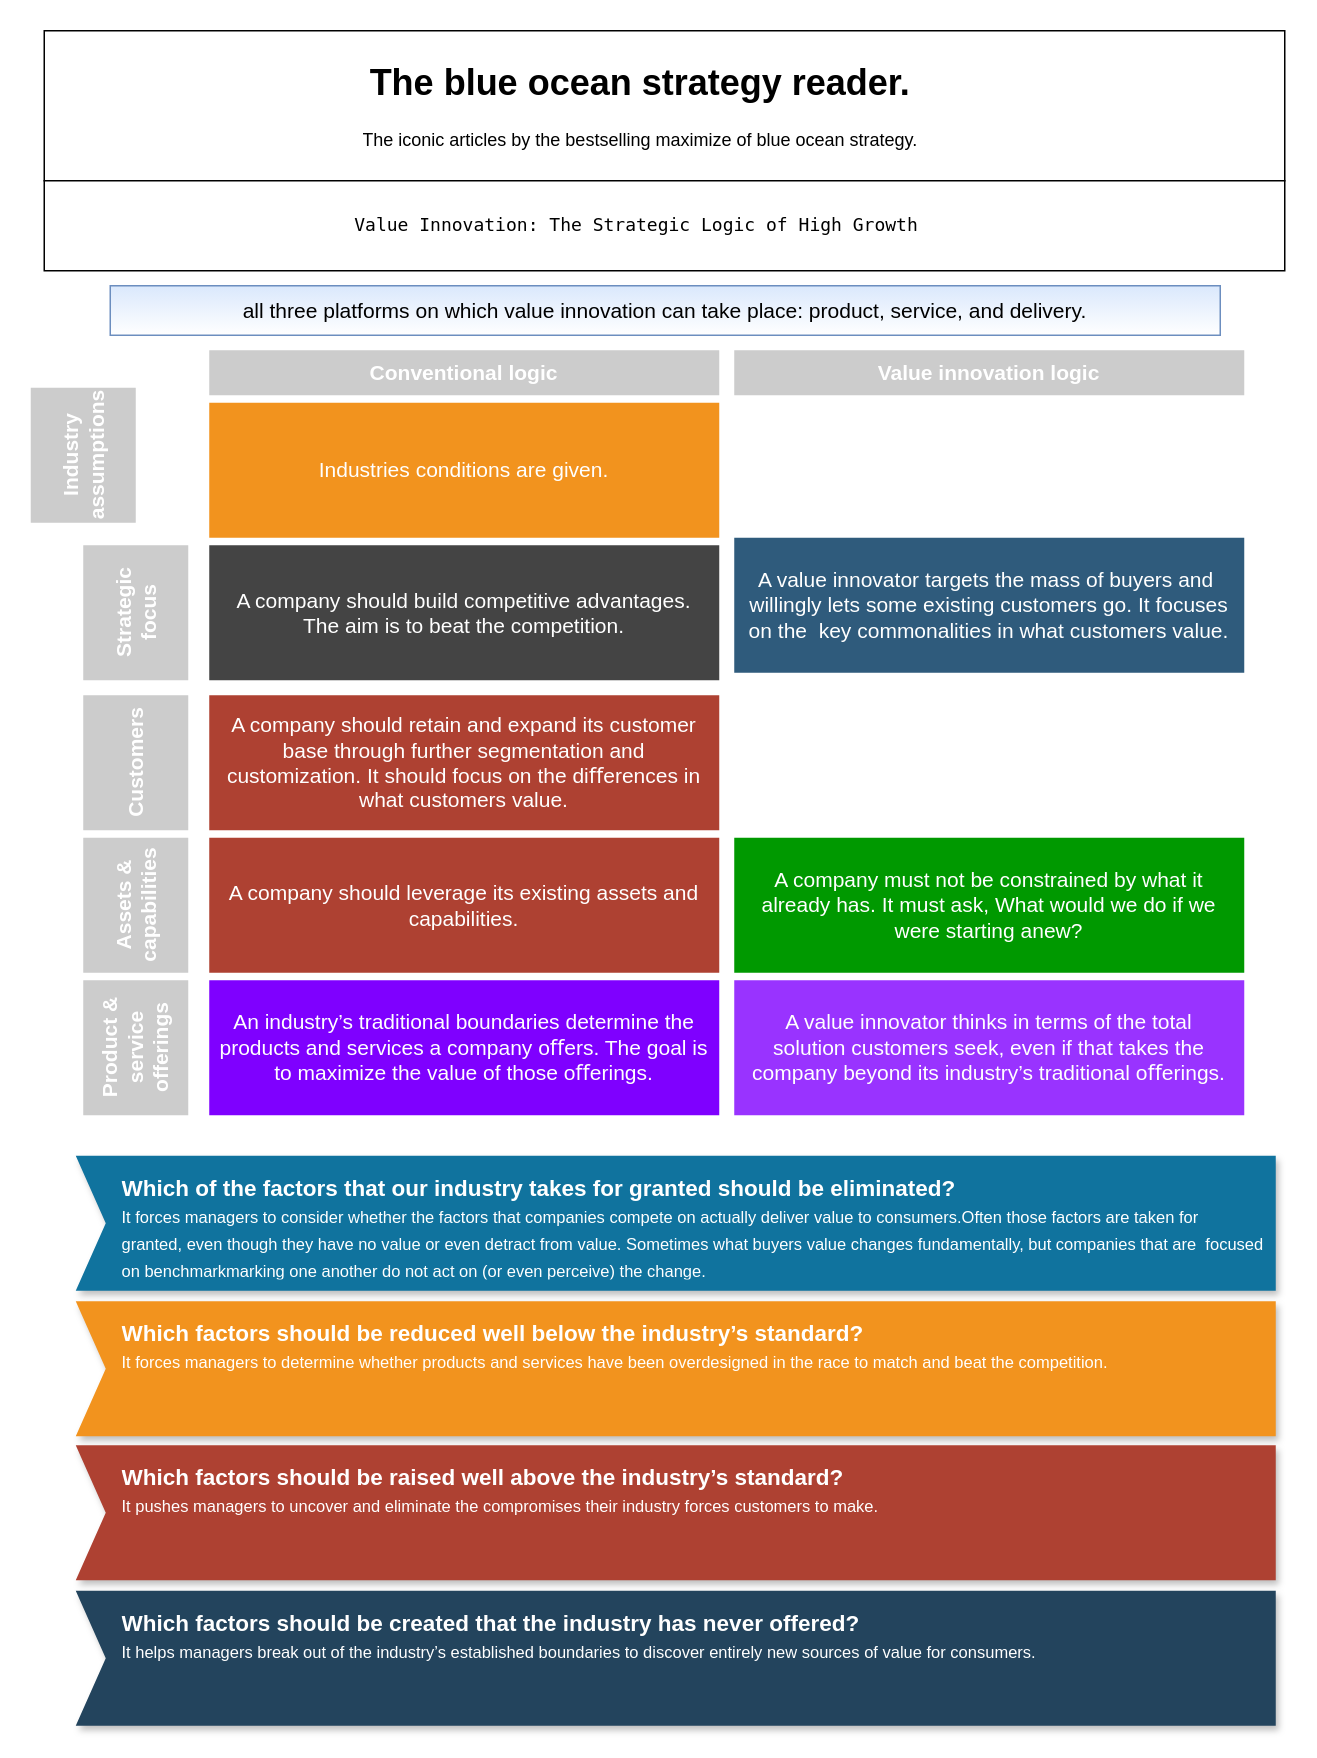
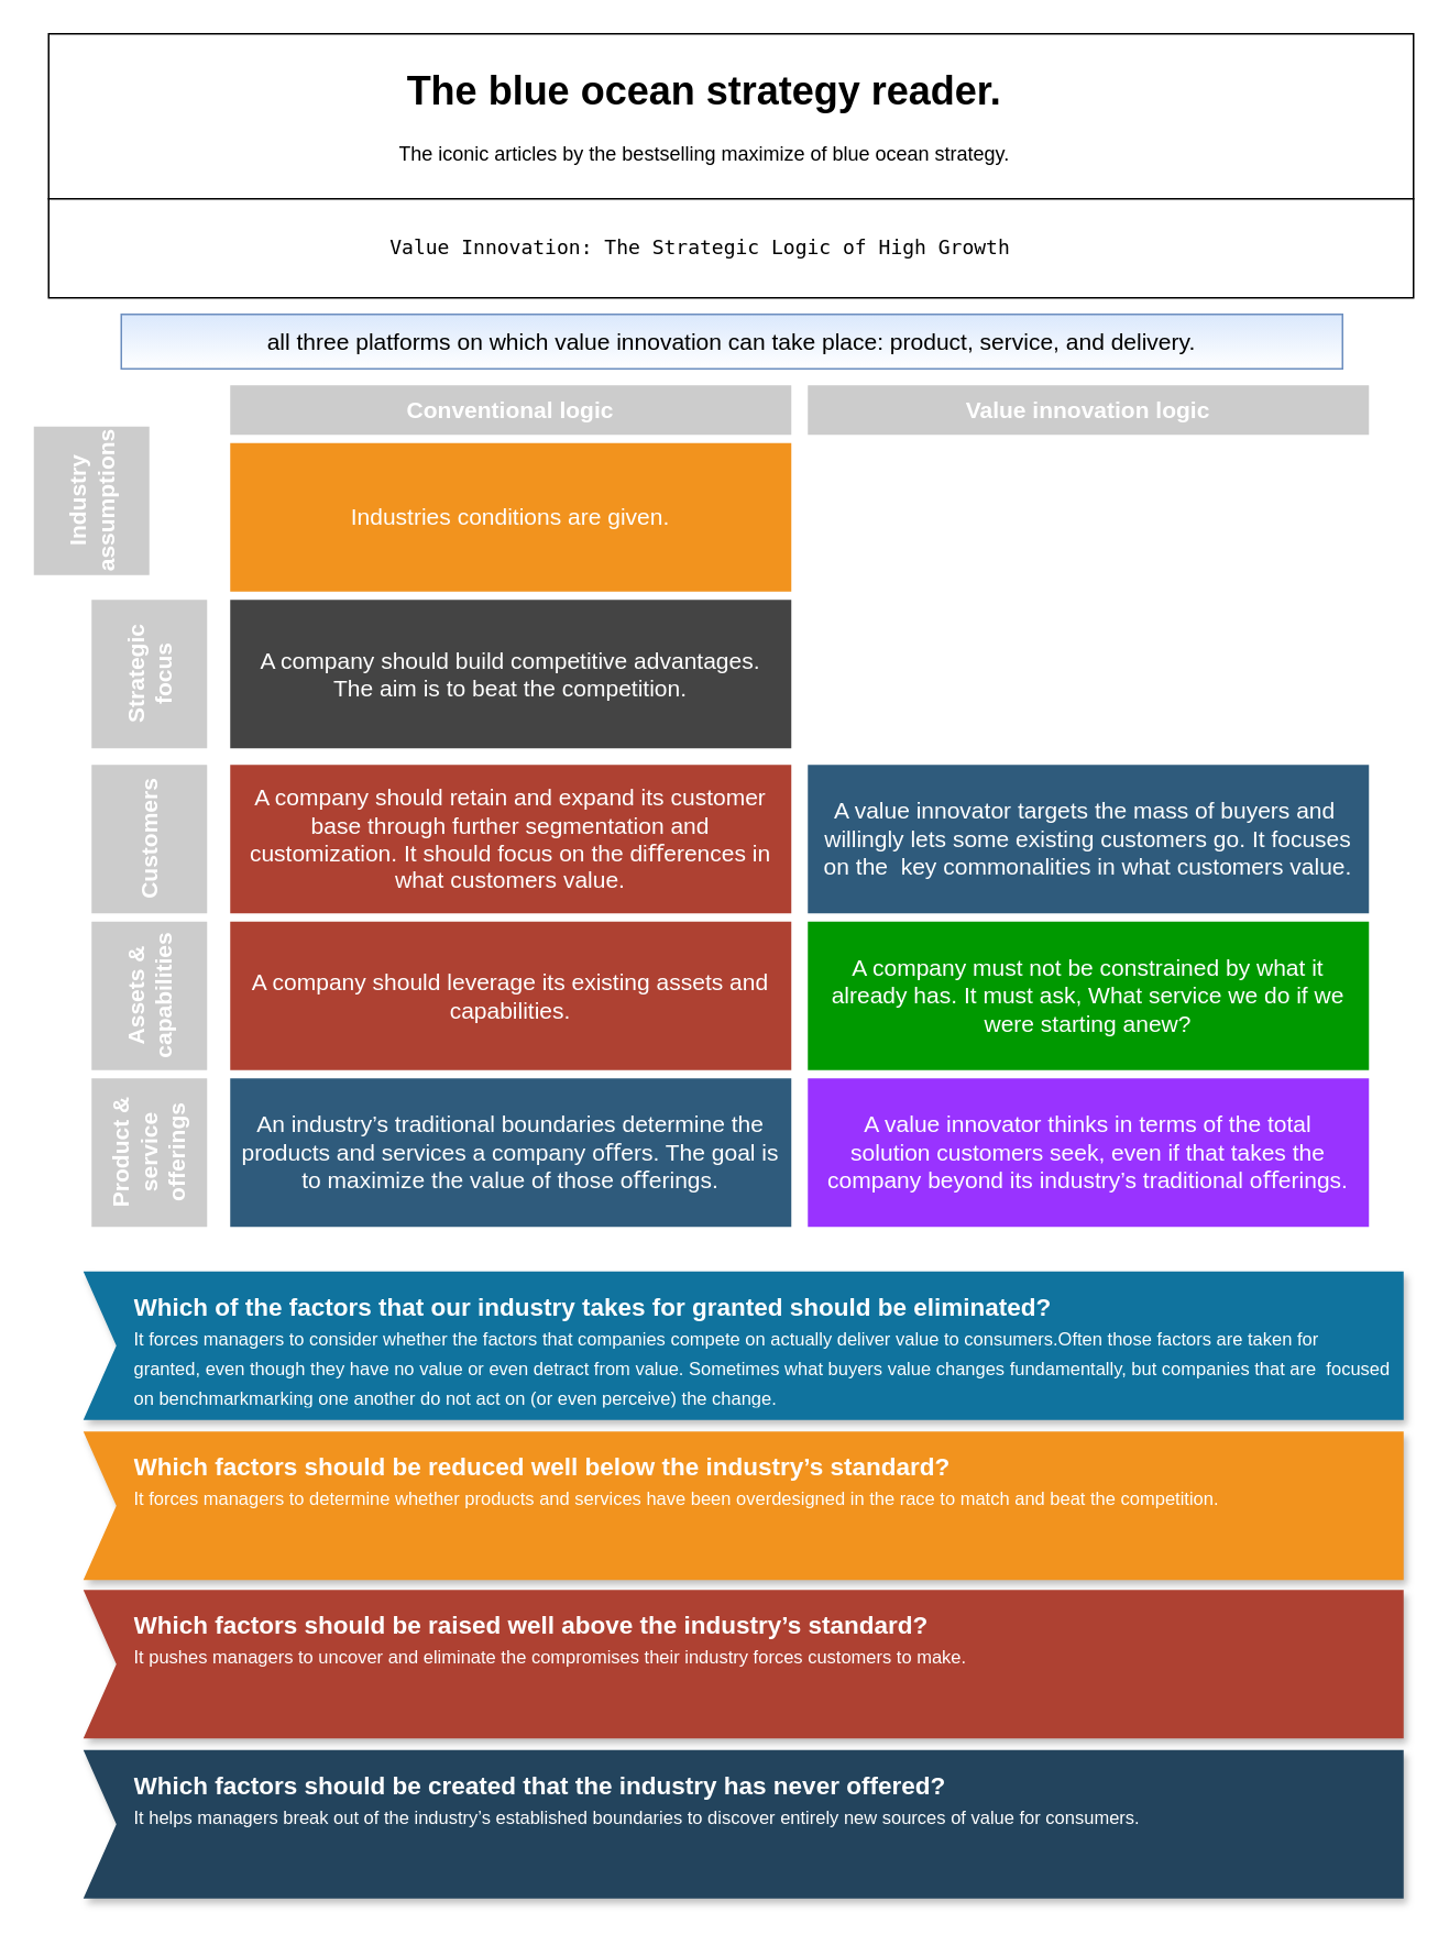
- <mxCell id="15" value="&lt;div style=&quot;font-size: 14px;&quot;&gt;A value innovator targets the&amp;nbsp;&lt;span style=&quot;font-size: 14px;&quot;&gt;mass of buyers and&amp;nbsp; willingly&amp;nbsp;&lt;/span&gt;&lt;span style=&quot;font-size: 14px;&quot;&gt;lets some existing customers&amp;nbsp;&lt;/span&gt;&lt;span style=&quot;font-size: 14px;&quot;&gt;go. It focuses on the&amp;nbsp; key&amp;nbsp;&lt;/span&gt;&lt;span style=&quot;font-size: 14px;&quot;&gt;commonalities in what&amp;nbsp;&lt;/span&gt;&lt;span style=&quot;font-size: 14px;&quot;&gt;customers value.&lt;/span&gt;&lt;/div&gt;" style="html=1;fillColor=#2F5B7C;strokeColor=none;shadow=0;fontSize=14;fontColor=#FFFFFF;align=center;fontStyle=0;whiteSpace=wrap;rounded=0;labelBorderColor=none;spacingLeft=5;spacingRight=5;" parent="1" vertex="1"><mxGeometry x="489" y="358" width="340" height="90" as="geometry" /></mxCell>
+ <mxCell id="15" value="&lt;div style=&quot;font-size: 14px;&quot;&gt;A value innovator targets the&amp;nbsp;&lt;span style=&quot;font-size: 14px;&quot;&gt;mass of buyers and&amp;nbsp; willingly&amp;nbsp;&lt;/span&gt;&lt;span style=&quot;font-size: 14px;&quot;&gt;lets some existing customers&amp;nbsp;&lt;/span&gt;&lt;span style=&quot;font-size: 14px;&quot;&gt;go. It focuses on the&amp;nbsp; key&amp;nbsp;&lt;/span&gt;&lt;span style=&quot;font-size: 14px;&quot;&gt;commonalities in what&amp;nbsp;&lt;/span&gt;&lt;span style=&quot;font-size: 14px;&quot;&gt;customers value.&lt;/span&gt;&lt;/div&gt;" style="html=1;fillColor=#2F5B7C;strokeColor=none;shadow=0;fontSize=14;fontColor=#FFFFFF;align=center;fontStyle=0;whiteSpace=wrap;rounded=0;labelBorderColor=none;spacingLeft=5;spacingRight=5;" parent="1" vertex="1"><mxGeometry x="489" y="463" width="340" height="90" as="geometry" /></mxCell>
- <mxCell id="20" value="&lt;div style=&quot;font-size: 14px;&quot;&gt;A company must not be con&lt;span style=&quot;font-size: 14px;&quot;&gt;strained by what it already has.&amp;nbsp;&lt;/span&gt;&lt;span style=&quot;font-size: 14px;&quot;&gt;It must ask, What would we do&amp;nbsp;&lt;/span&gt;&lt;span style=&quot;font-size: 14px;&quot;&gt;if we were starting anew?&lt;/span&gt;&lt;/div&gt;" style="html=1;fillColor=#009900;strokeColor=none;shadow=0;fontSize=14;fontColor=#FFFFFF;align=center;fontStyle=0;whiteSpace=wrap;rounded=0;labelBorderColor=none;spacingLeft=5;spacingRight=5;" parent="1" vertex="1"><mxGeometry x="489" y="558" width="340" height="90" as="geometry" /></mxCell>
+ <mxCell id="20" value="&lt;div style=&quot;font-size: 14px;&quot;&gt;A company must not be con&lt;span style=&quot;font-size: 14px;&quot;&gt;strained by what it already has.&amp;nbsp;&lt;/span&gt;&lt;span style=&quot;font-size: 14px;&quot;&gt;It must ask, What service we do&amp;nbsp;&lt;/span&gt;&lt;span style=&quot;font-size: 14px;&quot;&gt;if we were starting anew?&lt;/span&gt;&lt;/div&gt;" style="html=1;fillColor=#009900;strokeColor=none;shadow=0;fontSize=14;fontColor=#FFFFFF;align=center;fontStyle=0;whiteSpace=wrap;rounded=0;labelBorderColor=none;spacingLeft=5;spacingRight=5;" parent="1" vertex="1"><mxGeometry x="489" y="558" width="340" height="90" as="geometry" /></mxCell>
- <mxCell id="21" value="&lt;div style=&quot;font-size: 14px;&quot;&gt;An industry’s traditional boundaries&amp;nbsp;&lt;span style=&quot;font-size: 14px;&quot;&gt;determine the products and services&amp;nbsp;&lt;/span&gt;&lt;span style=&quot;font-size: 14px;&quot;&gt;a company oﬀers. The goal is to&amp;nbsp;&lt;/span&gt;&lt;span style=&quot;font-size: 14px;&quot;&gt;maximize the value of those oﬀerings.&lt;/span&gt;&lt;/div&gt;" style="html=1;fillColor=#7F00FF;strokeColor=none;shadow=0;fontSize=14;fontColor=#FFFFFF;align=center;fontStyle=0;whiteSpace=wrap;rounded=0;labelBorderColor=none;spacingLeft=5;spacingRight=5;" parent="1" vertex="1"><mxGeometry x="139" y="653" width="340" height="90" as="geometry" /></mxCell>
+ <mxCell id="21" value="&lt;div style=&quot;font-size: 14px;&quot;&gt;An industry’s traditional boundaries&amp;nbsp;&lt;span style=&quot;font-size: 14px;&quot;&gt;determine the products and services&amp;nbsp;&lt;/span&gt;&lt;span style=&quot;font-size: 14px;&quot;&gt;a company oﬀers. The goal is to&amp;nbsp;&lt;/span&gt;&lt;span style=&quot;font-size: 14px;&quot;&gt;maximize the value of those oﬀerings.&lt;/span&gt;&lt;/div&gt;" style="html=1;fillColor=#2f5b7c;strokeColor=none;shadow=0;fontSize=14;fontColor=#FFFFFF;align=center;fontStyle=0;whiteSpace=wrap;rounded=0;labelBorderColor=none;spacingLeft=5;spacingRight=5;" parent="1" vertex="1"><mxGeometry x="139" y="653" width="340" height="90" as="geometry" /></mxCell>
